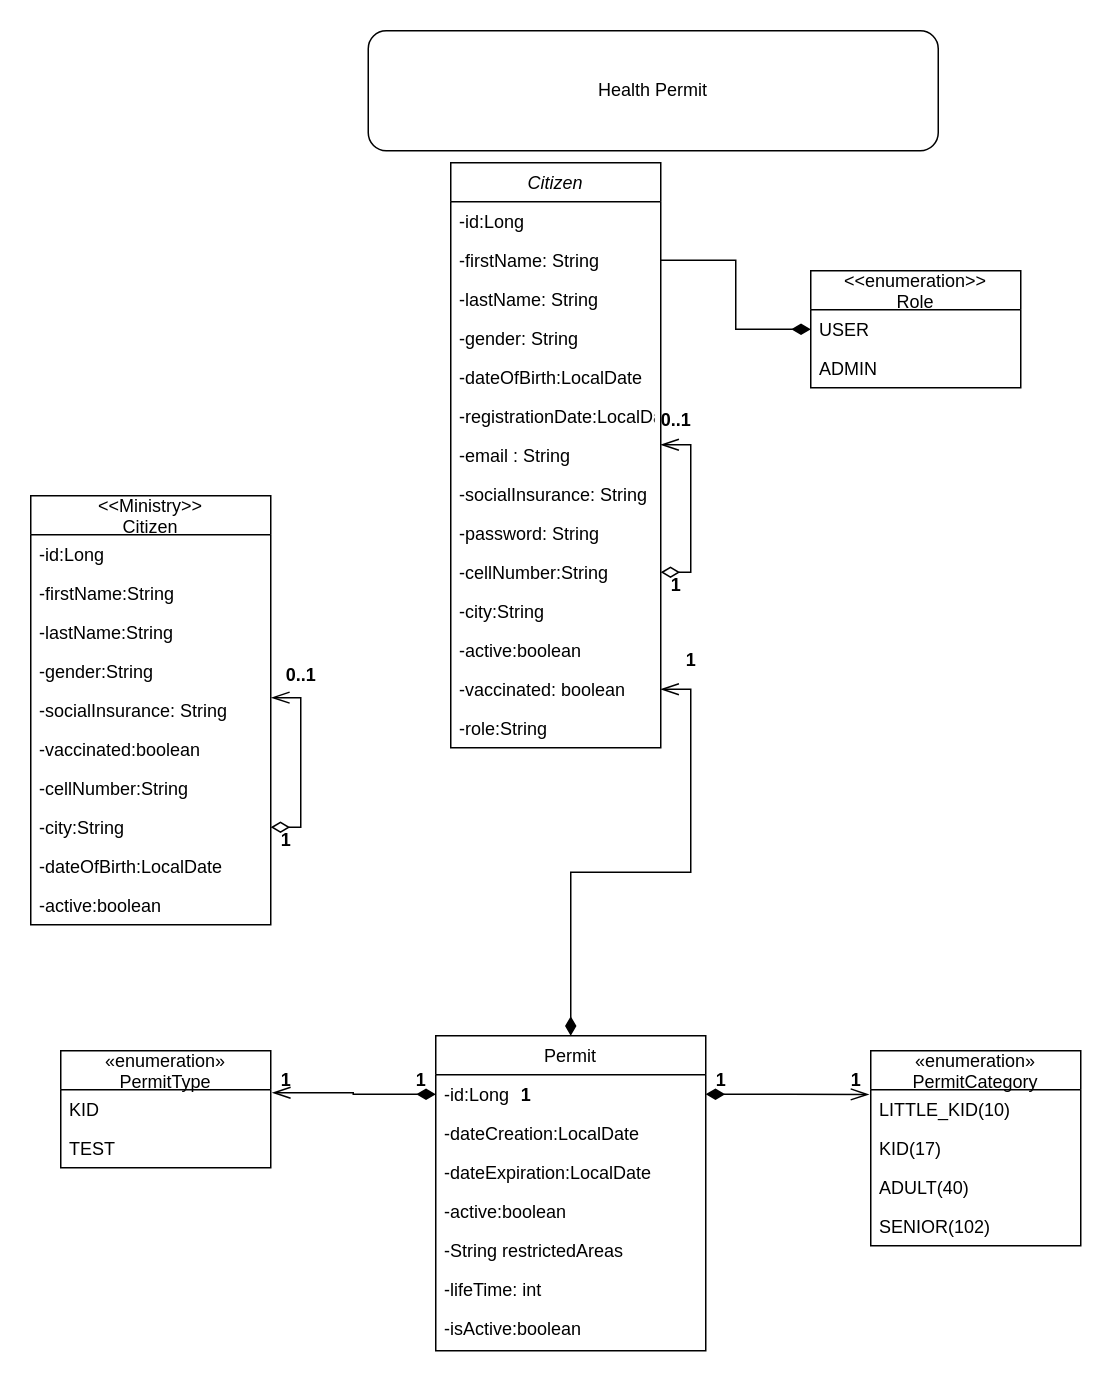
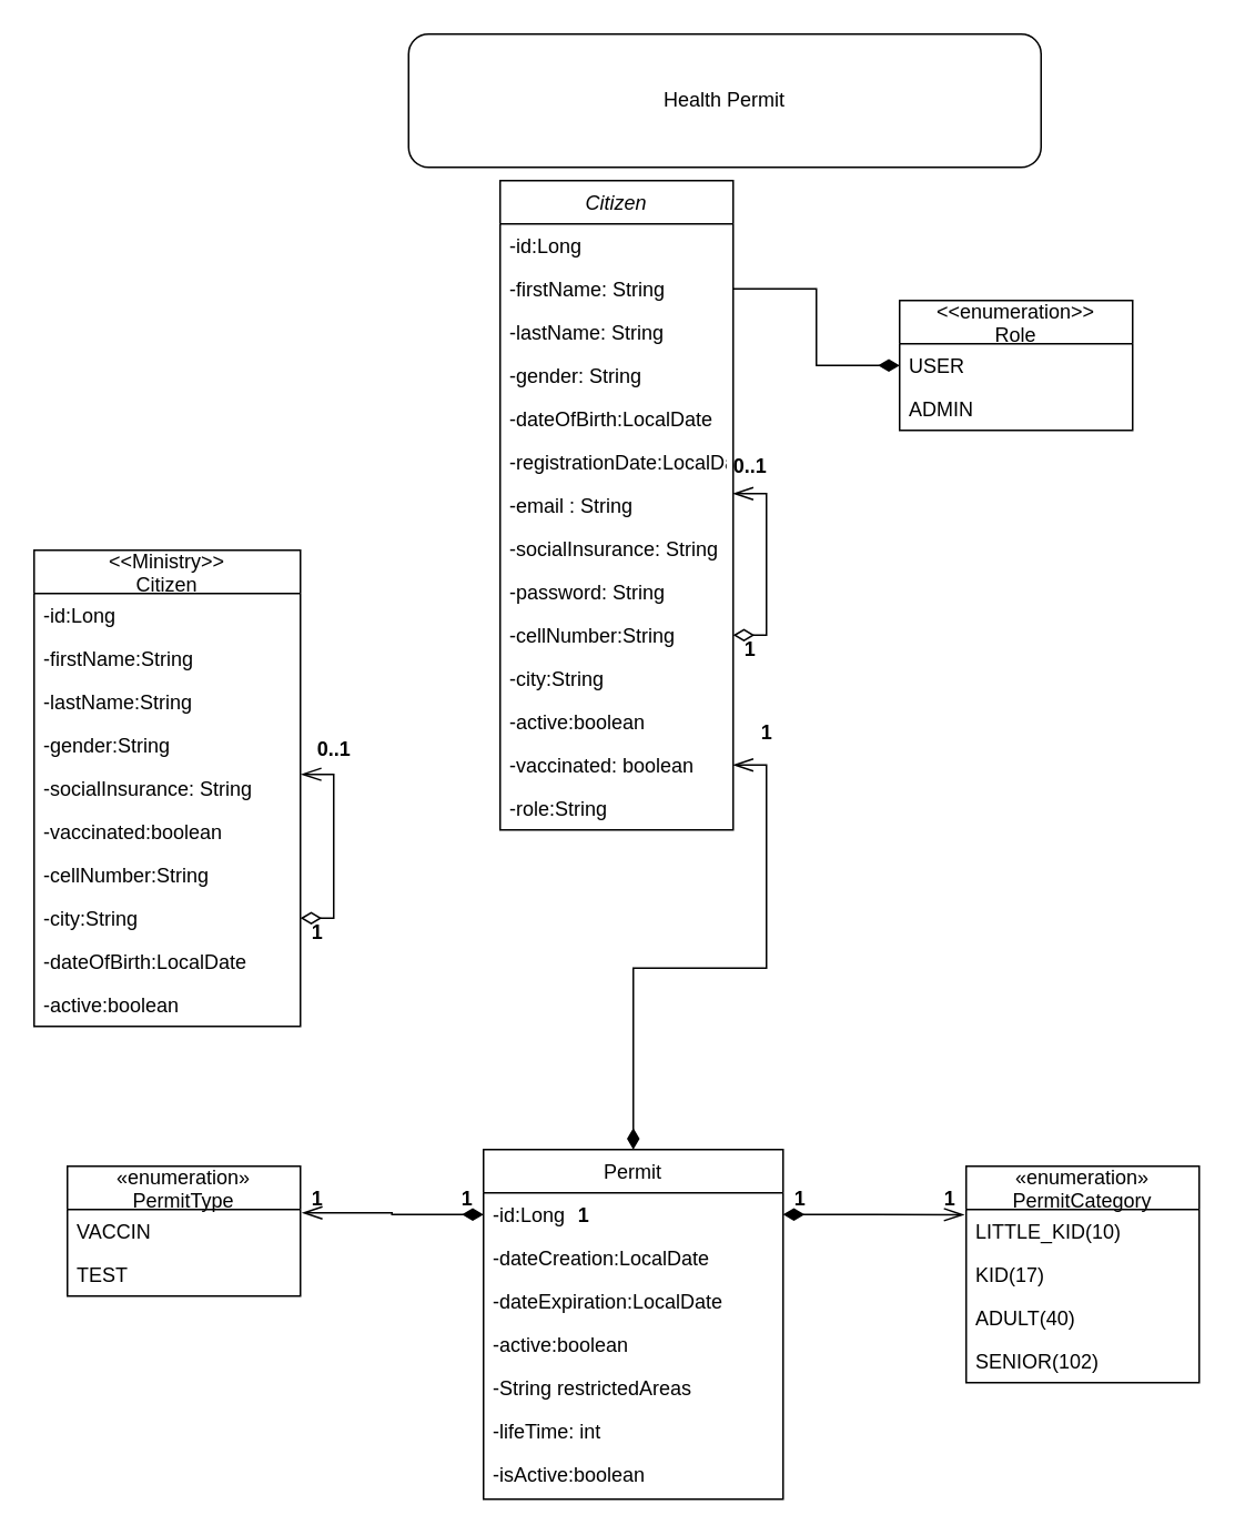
- <mxCell id="50" value="KID" style="text;strokeColor=none;fillColor=none;align=left;verticalAlign=top;spacingLeft=4;spacingRight=4;overflow=hidden;rotatable=0;points=[[0,0.5],[1,0.5]];portConstraint=eastwest;" parent="49" vertex="1"><mxGeometry y="26" width="140" height="26" as="geometry" /></mxCell>
+ <mxCell id="50" value="VACCIN" style="text;strokeColor=none;fillColor=none;align=left;verticalAlign=top;spacingLeft=4;spacingRight=4;overflow=hidden;rotatable=0;points=[[0,0.5],[1,0.5]];portConstraint=eastwest;" parent="49" vertex="1"><mxGeometry y="26" width="140" height="26" as="geometry" /></mxCell>
